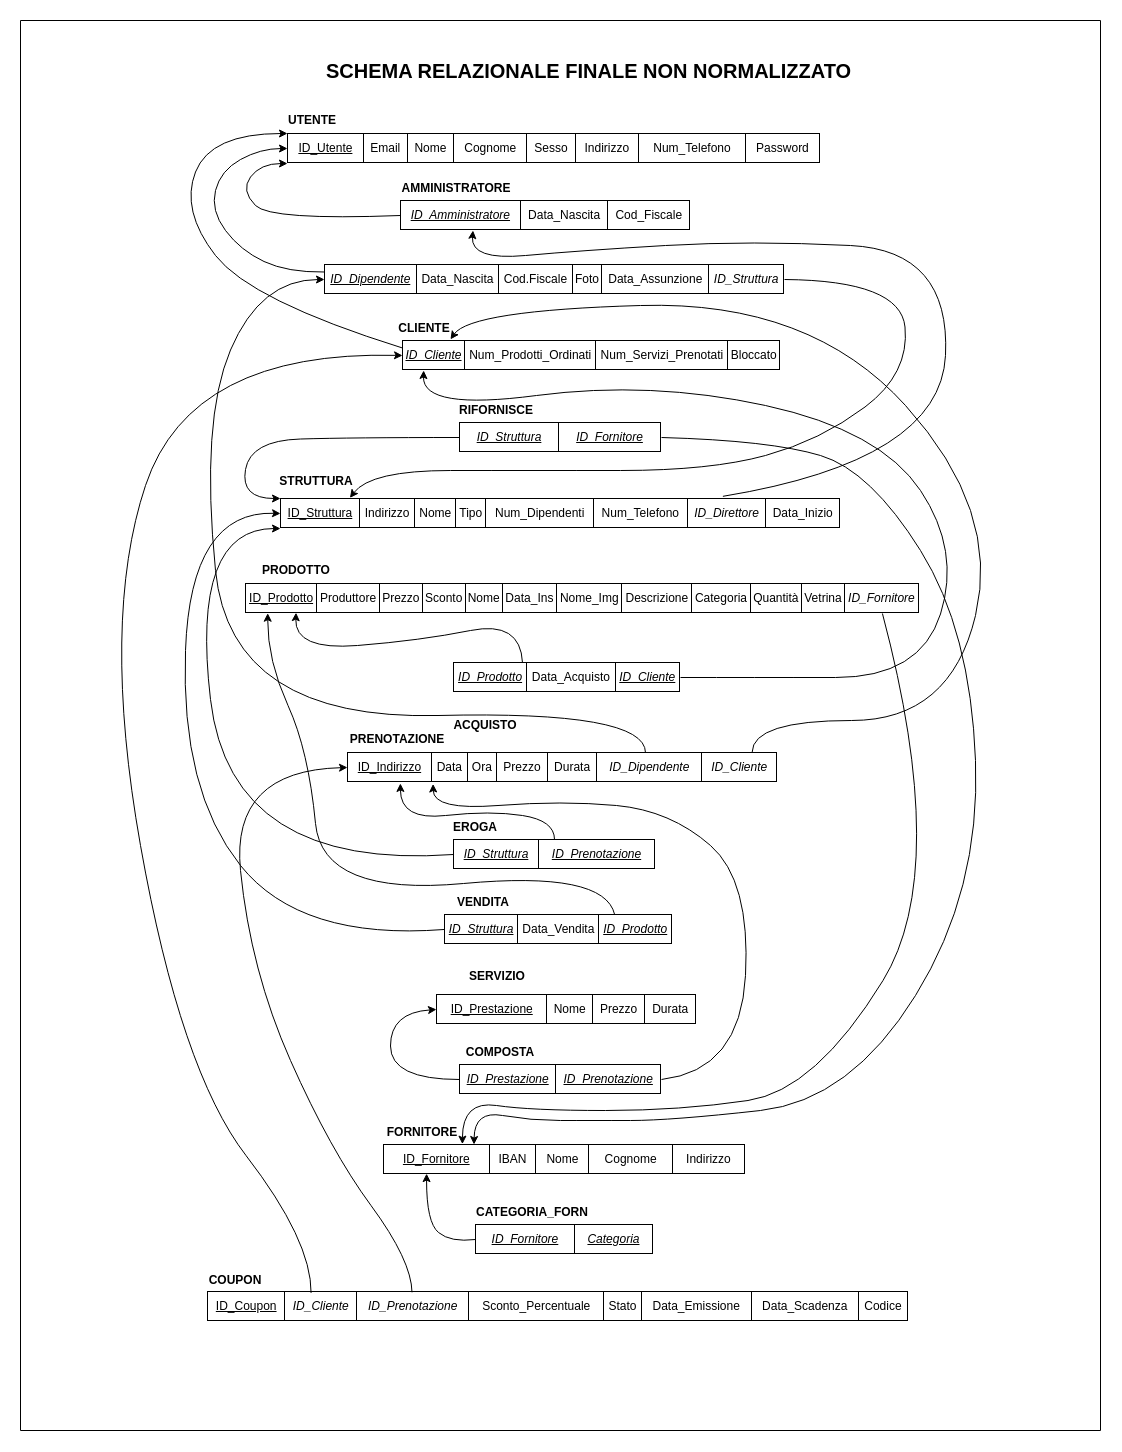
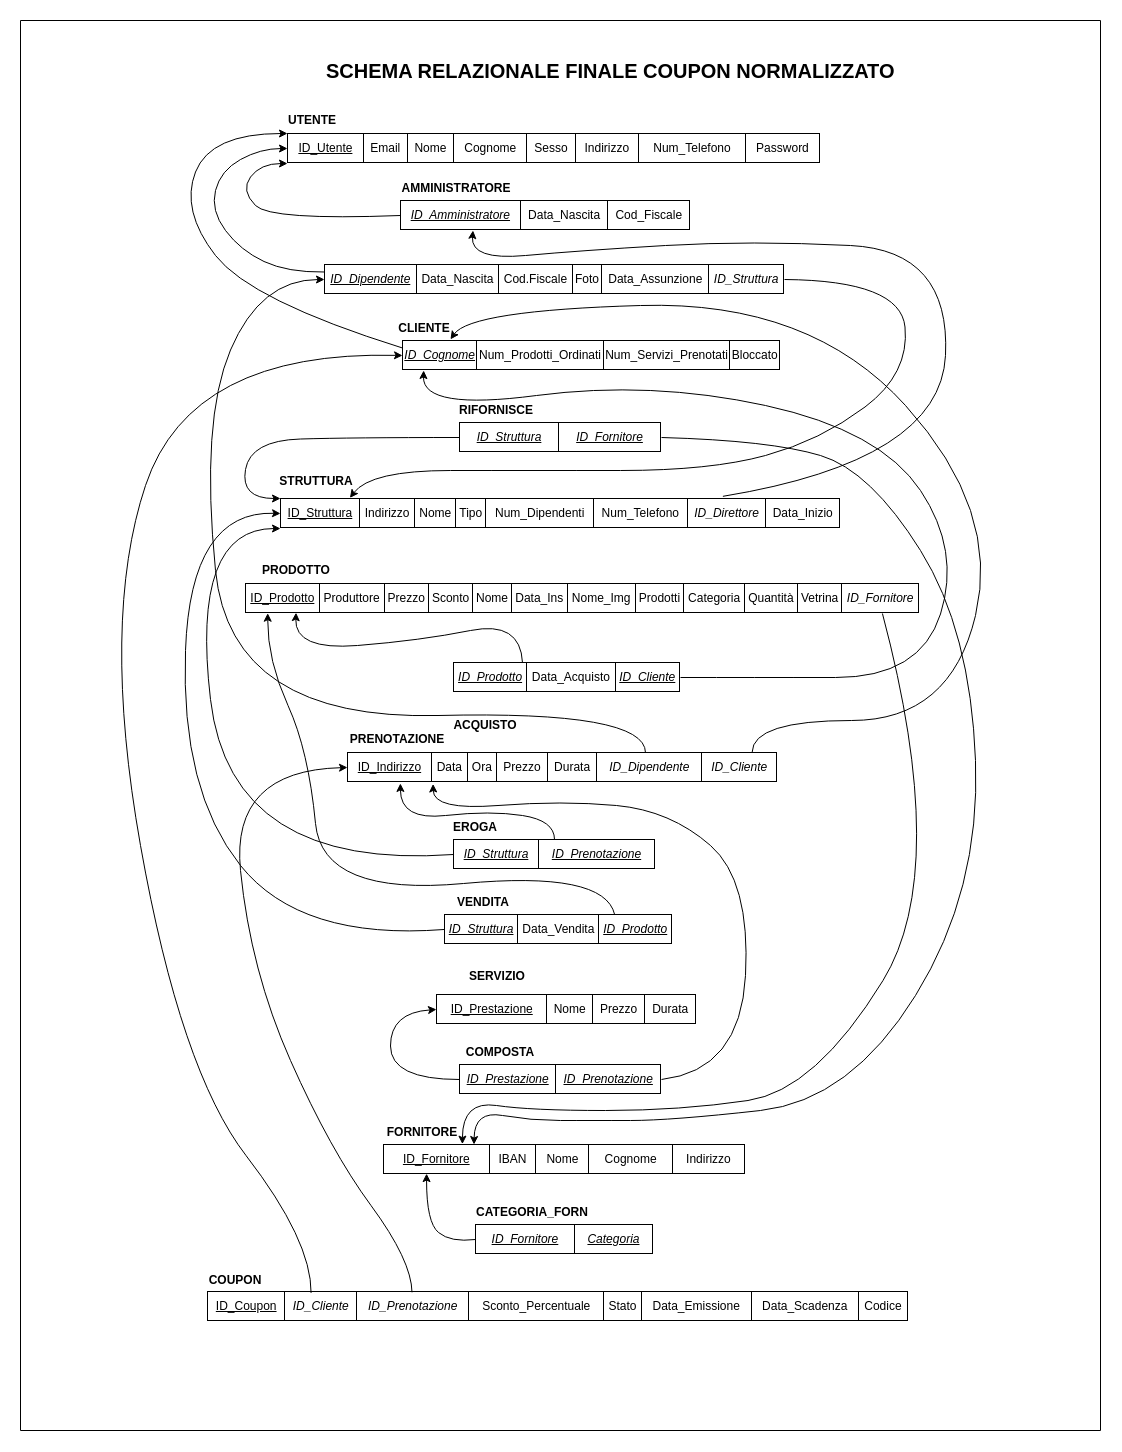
- <mxCell id="53" value="&lt;b&gt;&lt;font style=&quot;font-size: 20px&quot;&gt;SCHEMA RELAZIONALE FINALE NON NORMALIZZATO&lt;/font&gt;&lt;/b&gt;" style="text;html=1;strokeColor=none;fillColor=none;align=left;verticalAlign=middle;whiteSpace=wrap;rounded=0;" parent="1" vertex="1"><mxGeometry x="324" y="60" width="606" height="20" as="geometry" /></mxCell>
+ <mxCell id="53" value="&lt;b&gt;&lt;font style=&quot;font-size: 20px&quot;&gt;SCHEMA RELAZIONALE FINALE COUPON NORMALIZZATO&lt;/font&gt;&lt;/b&gt;" style="text;html=1;strokeColor=none;fillColor=none;align=left;verticalAlign=middle;whiteSpace=wrap;rounded=0;" parent="1" vertex="1"><mxGeometry x="324" y="60" width="606" height="20" as="geometry" /></mxCell>
- <mxCell id="11" value="&lt;table style=&quot;width: 100% ; height: 100% ; border-collapse: collapse ; border: 1px solid rgb(0 , 0 , 0)&quot; width=&quot;100%&quot; border=&quot;1&quot;&gt;&lt;tbody&gt;&lt;tr&gt;&lt;td&gt;&lt;u&gt;&lt;i&gt;ID_Cliente&lt;/i&gt;&lt;/u&gt;&lt;/td&gt;&lt;td&gt;Num_Prodotti_Ordinati&lt;/td&gt;&lt;td&gt;Num_Servizi_Prenotati&lt;/td&gt;&lt;td&gt;Bloccato&lt;/td&gt;&lt;/tr&gt;&lt;/tbody&gt;&lt;/table&gt;" style="text;html=1;strokeColor=none;fillColor=none;overflow=fill;align=center;" parent="1" vertex="1"><mxGeometry x="402" y="340" width="378" height="30" as="geometry" /></mxCell>
+ <mxCell id="11" value="&lt;table style=&quot;width: 100% ; height: 100% ; border-collapse: collapse ; border: 1px solid rgb(0 , 0 , 0)&quot; width=&quot;100%&quot; border=&quot;1&quot;&gt;&lt;tbody&gt;&lt;tr&gt;&lt;td&gt;&lt;u&gt;&lt;i&gt;ID_Cognome&lt;/i&gt;&lt;/u&gt;&lt;/td&gt;&lt;td&gt;Num_Prodotti_Ordinati&lt;/td&gt;&lt;td&gt;Num_Servizi_Prenotati&lt;/td&gt;&lt;td&gt;Bloccato&lt;/td&gt;&lt;/tr&gt;&lt;/tbody&gt;&lt;/table&gt;" style="text;html=1;strokeColor=none;fillColor=none;overflow=fill;align=center;" parent="1" vertex="1"><mxGeometry x="402" y="340" width="378" height="30" as="geometry" /></mxCell>
- <mxCell id="13" value="&lt;table border=&quot;1&quot; width=&quot;100%&quot; style=&quot;width: 100% ; height: 100% ; border-collapse: collapse ; border: 1px solid rgb(0 , 0 , 0)&quot;&gt;&lt;tbody&gt;&lt;tr&gt;&lt;td&gt;&lt;u&gt;ID_Prodotto&lt;/u&gt;&lt;/td&gt;&lt;td&gt;Produttore&lt;/td&gt;&lt;td&gt;Prezzo&lt;/td&gt;&lt;td&gt;Sconto&lt;/td&gt;&lt;td&gt;Nome&lt;/td&gt;&lt;td&gt;Data_Ins&lt;/td&gt;&lt;td&gt;Nome_Img&lt;/td&gt;&lt;td&gt;Descrizione&lt;/td&gt;&lt;td&gt;Categoria&lt;/td&gt;&lt;td&gt;Quantità&lt;/td&gt;&lt;td&gt;Vetrina&lt;/td&gt;&lt;td&gt;&lt;i&gt;ID_Fornitore&lt;/i&gt;&lt;/td&gt;&lt;/tr&gt;&lt;/tbody&gt;&lt;/table&gt;" style="text;html=1;strokeColor=none;fillColor=none;overflow=fill;align=center;" parent="1" vertex="1"><mxGeometry x="245" y="583" width="674" height="30" as="geometry" /></mxCell>
+ <mxCell id="13" value="&lt;table border=&quot;1&quot; width=&quot;100%&quot; style=&quot;width: 100% ; height: 100% ; border-collapse: collapse ; border: 1px solid rgb(0 , 0 , 0)&quot;&gt;&lt;tbody&gt;&lt;tr&gt;&lt;td&gt;&lt;u&gt;ID_Prodotto&lt;/u&gt;&lt;/td&gt;&lt;td&gt;Produttore&lt;/td&gt;&lt;td&gt;Prezzo&lt;/td&gt;&lt;td&gt;Sconto&lt;/td&gt;&lt;td&gt;Nome&lt;/td&gt;&lt;td&gt;Data_Ins&lt;/td&gt;&lt;td&gt;Nome_Img&lt;/td&gt;&lt;td&gt;Prodotti&lt;/td&gt;&lt;td&gt;Categoria&lt;/td&gt;&lt;td&gt;Quantità&lt;/td&gt;&lt;td&gt;Vetrina&lt;/td&gt;&lt;td&gt;&lt;i&gt;ID_Fornitore&lt;/i&gt;&lt;/td&gt;&lt;/tr&gt;&lt;/tbody&gt;&lt;/table&gt;" style="text;html=1;strokeColor=none;fillColor=none;overflow=fill;align=center;" parent="1" vertex="1"><mxGeometry x="245" y="583" width="674" height="30" as="geometry" /></mxCell>
